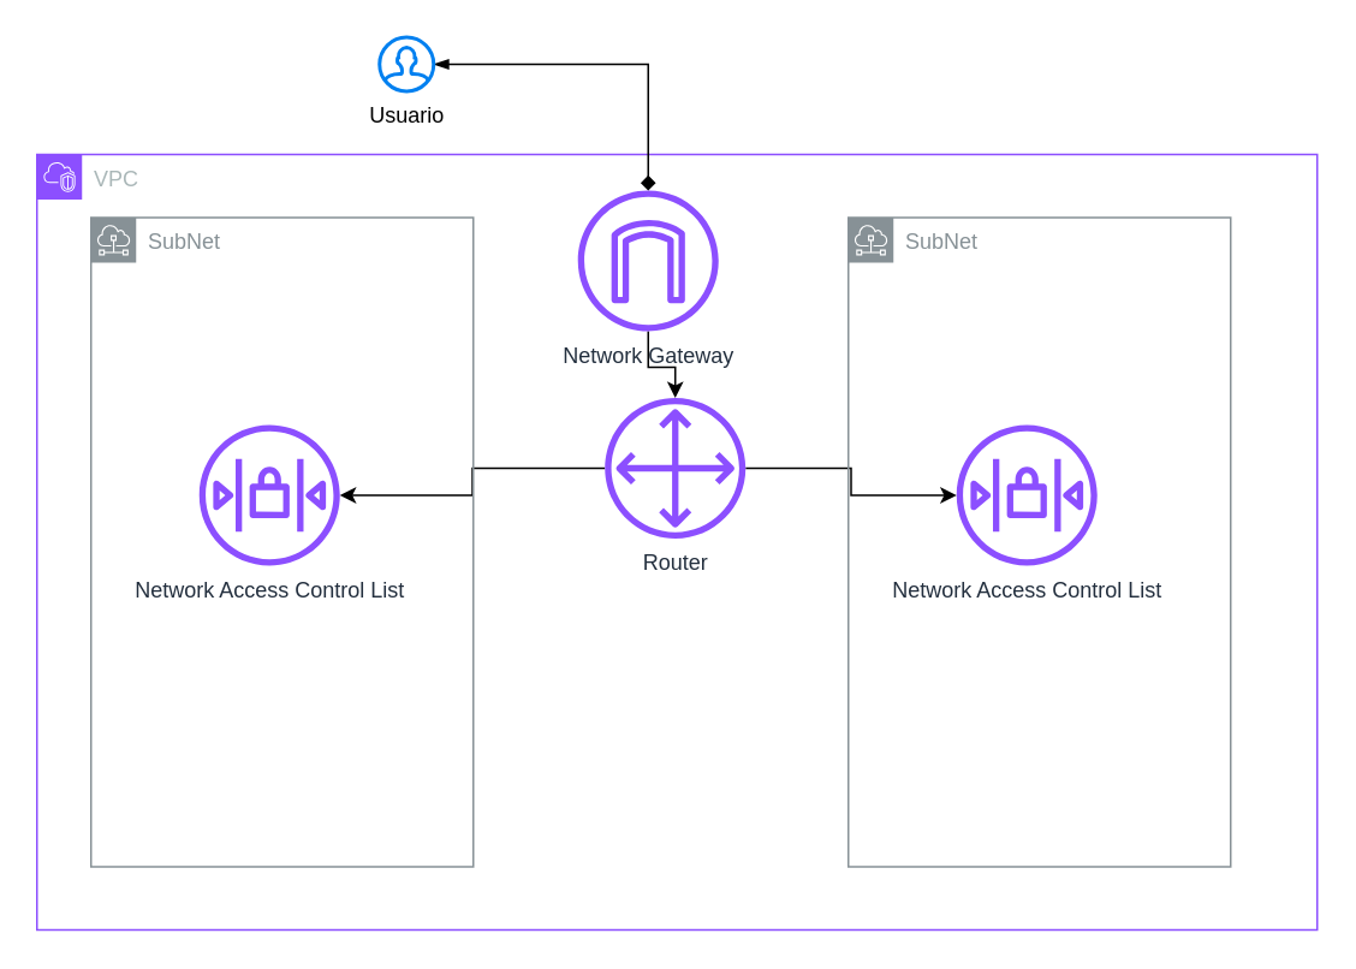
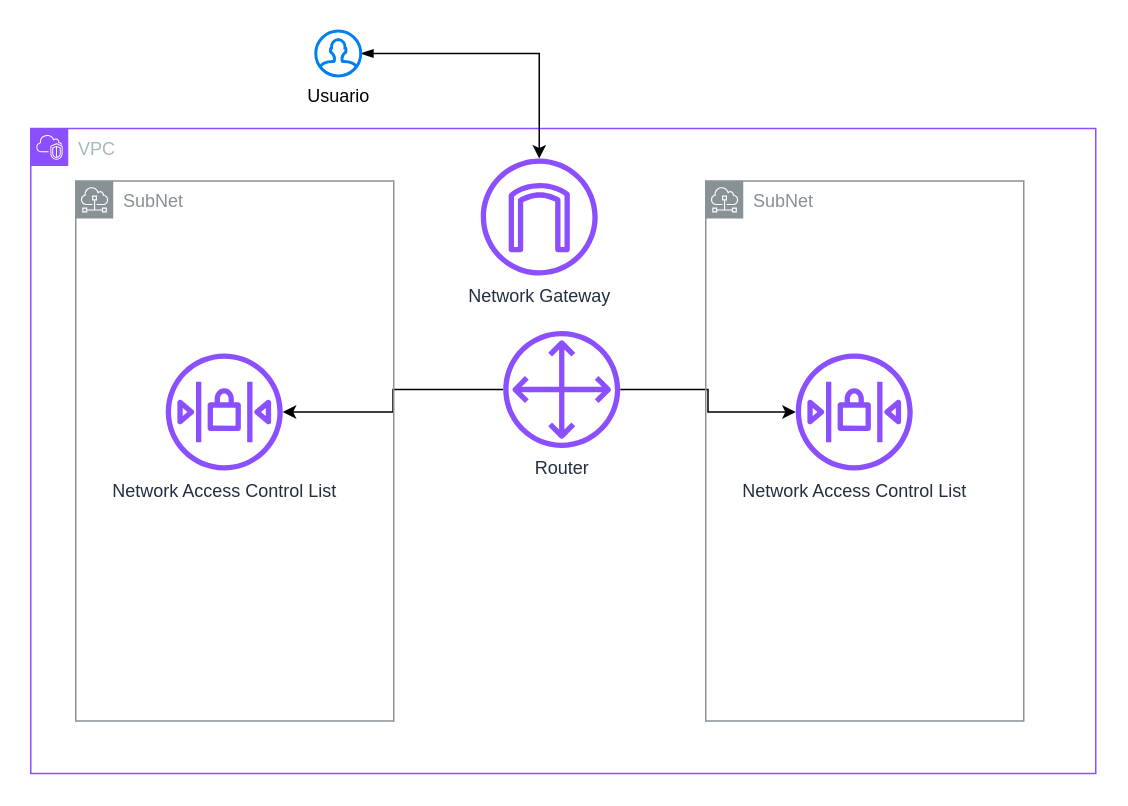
- <mxCell id="12" style="edgeStyle=orthogonalEdgeStyle;rounded=0;orthogonalLoop=1;jettySize=auto;html=1;startArrow=blockThin;startFill=1;endArrow=diamond;" edge="1" parent="1" source="13" target="4"><mxGeometry relative="1" as="geometry" /></mxCell>
+ <mxCell id="12" style="edgeStyle=orthogonalEdgeStyle;rounded=0;orthogonalLoop=1;jettySize=auto;html=1;startArrow=blockThin;startFill=1;" edge="1" parent="1" source="13" target="4"><mxGeometry relative="1" as="geometry" /></mxCell>
- <mxCell id="3" style="edgeStyle=orthogonalEdgeStyle;rounded=0;orthogonalLoop=1;jettySize=auto;html=1;" edge="1" parent="2" source="4" target="9"><mxGeometry relative="1" as="geometry" /></mxCell>
